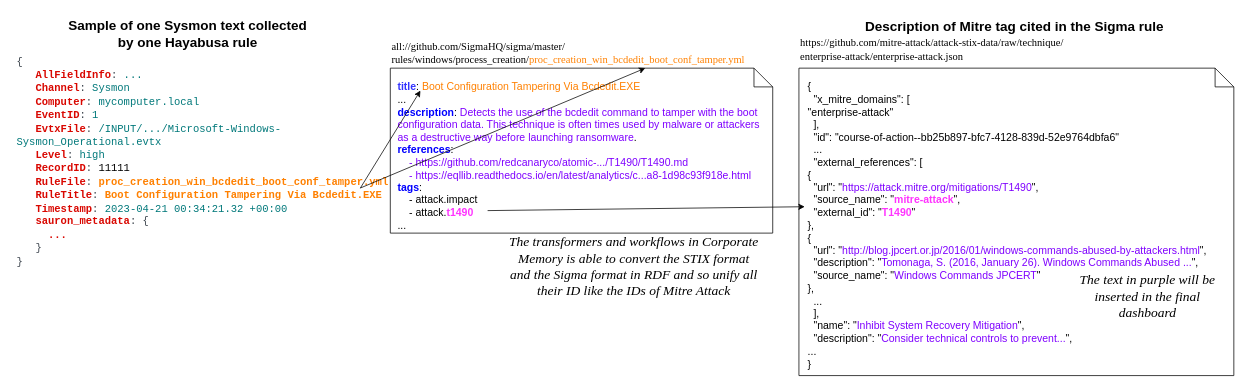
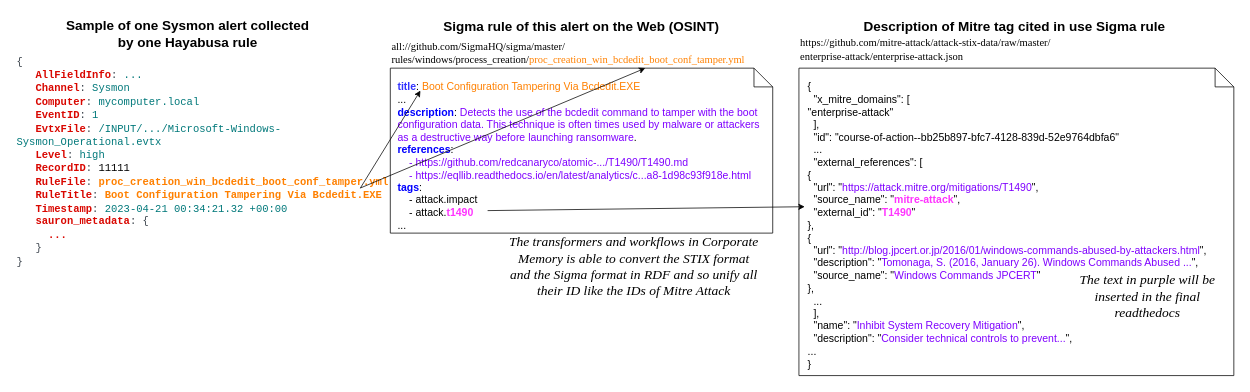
+ <mxCell id="10" value="Sigma rule of this alert on the Web (OSINT)" style="text;html=1;strokeColor=none;fillColor=none;align=center;verticalAlign=middle;whiteSpace=wrap;rounded=0;fontStyle=1;fontSize=18;" parent="1" vertex="1"><mxGeometry x="520" y="20" width="510" height="30" as="geometry" /></mxCell>
- <mxCell id="11" value="Description of Mitre tag cited in the Sigma rule" style="text;html=1;strokeColor=none;fillColor=none;align=center;verticalAlign=middle;whiteSpace=wrap;rounded=0;fontStyle=1;fontSize=18;" parent="1" vertex="1"><mxGeometry x="1060" y="20" width="584.95" height="30" as="geometry" /></mxCell>
+ <mxCell id="11" value="Description of Mitre tag cited in use Sigma rule" style="text;html=1;strokeColor=none;fillColor=none;align=center;verticalAlign=middle;whiteSpace=wrap;rounded=0;fontStyle=1;fontSize=18;" parent="1" vertex="1"><mxGeometry x="1060" y="20" width="584.95" height="30" as="geometry" /></mxCell>
- <mxCell id="4" value="&lt;font style=&quot;font-size: 18px;&quot;&gt;Sample of one Sysmon text collected by one Hayabusa rule&lt;/font&gt;" style="text;html=1;strokeColor=none;fillColor=none;align=center;verticalAlign=middle;whiteSpace=wrap;rounded=0;fontStyle=1;fontSize=18;" parent="1" vertex="1"><mxGeometry x="80" y="30" width="340" height="30" as="geometry" /></mxCell>
+ <mxCell id="4" value="&lt;font style=&quot;font-size: 18px;&quot;&gt;Sample of one Sysmon alert collected by one Hayabusa rule&lt;/font&gt;" style="text;html=1;strokeColor=none;fillColor=none;align=center;verticalAlign=middle;whiteSpace=wrap;rounded=0;fontStyle=1;fontSize=18;" parent="1" vertex="1"><mxGeometry x="80" y="30" width="340" height="30" as="geometry" /></mxCell>
- <mxCell id="9" value="&lt;div style=&quot;background-color: rgb(255, 255, 255); font-weight: normal; font-size: 14px; line-height: 19px;&quot;&gt;&lt;div style=&quot;font-size: 14px;&quot;&gt;&lt;font face=&quot;Verdana&quot; style=&quot;font-size: 14px;&quot;&gt;https://github.com/mitre-attack/attack-stix-data/raw/technique/&lt;br style=&quot;font-size: 14px;&quot;&gt;enterprise-attack/enterprise-attack.json&lt;/font&gt;&lt;/div&gt;&lt;/div&gt;" style="text;whiteSpace=wrap;html=1;fontSize=14;fontColor=#000000;" parent="1" vertex="1"><mxGeometry x="1064.95" y="40" width="540" height="50" as="geometry" /></mxCell>
+ <mxCell id="9" value="&lt;div style=&quot;background-color: rgb(255, 255, 255); font-weight: normal; font-size: 14px; line-height: 19px;&quot;&gt;&lt;div style=&quot;font-size: 14px;&quot;&gt;&lt;font face=&quot;Verdana&quot; style=&quot;font-size: 14px;&quot;&gt;https://github.com/mitre-attack/attack-stix-data/raw/master/&lt;br style=&quot;font-size: 14px;&quot;&gt;enterprise-attack/enterprise-attack.json&lt;/font&gt;&lt;/div&gt;&lt;/div&gt;" style="text;whiteSpace=wrap;html=1;fontSize=14;fontColor=#000000;" parent="1" vertex="1"><mxGeometry x="1064.95" y="40" width="540" height="50" as="geometry" /></mxCell>
- <mxCell id="16" value="The text in purple will be inserted in the final dashboard" style="text;html=1;strokeColor=none;fillColor=none;align=center;verticalAlign=middle;whiteSpace=wrap;rounded=0;labelBackgroundColor=default;fontFamily=Verdana;fontSize=18;fontColor=#000000;fontStyle=2" parent="1" vertex="1"><mxGeometry x="1430" y="360" width="200" height="70" as="geometry" /></mxCell>
+ <mxCell id="16" value="The text in purple will be inserted in the final readthedocs" style="text;html=1;strokeColor=none;fillColor=none;align=center;verticalAlign=middle;whiteSpace=wrap;rounded=0;labelBackgroundColor=default;fontFamily=Verdana;fontSize=18;fontColor=#000000;fontStyle=2" parent="1" vertex="1"><mxGeometry x="1430" y="360" width="200" height="70" as="geometry" /></mxCell>
